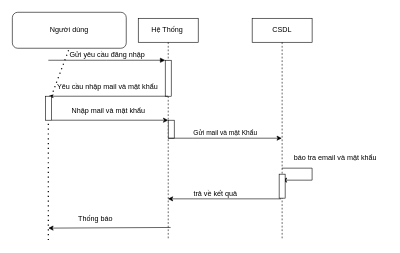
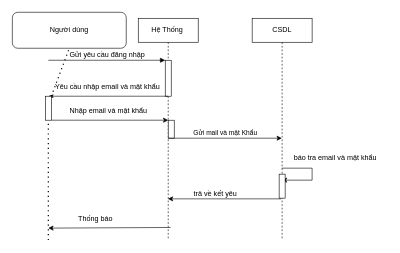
- <mxCell id="13" value="&lt;font style=&quot;font-size: 12px;&quot;&gt;Yêu cầu nhập mail và mật khẩu&amp;nbsp;&lt;/font&gt;" style="text;html=1;align=center;verticalAlign=middle;resizable=0;points=[];autosize=1;strokeColor=none;fillColor=none;" vertex="1" parent="1"><mxGeometry x="80" y="130" width="200" height="30" as="geometry" /></mxCell>
+ <mxCell id="13" value="&lt;font style=&quot;font-size: 12px;&quot;&gt;Yêu cầu nhập email và mật khẩu&amp;nbsp;&lt;/font&gt;" style="text;html=1;align=center;verticalAlign=middle;resizable=0;points=[];autosize=1;strokeColor=none;fillColor=none;" vertex="1" parent="1"><mxGeometry x="80" y="130" width="200" height="30" as="geometry" /></mxCell>
- <mxCell id="15" value="Nhập mail và mật khẩu" style="text;html=1;align=center;verticalAlign=middle;resizable=0;points=[];autosize=1;strokeColor=none;fillColor=none;" vertex="1" parent="1"><mxGeometry x="105" y="170" width="150" height="30" as="geometry" /></mxCell>
+ <mxCell id="15" value="Nhập email và mật khẩu" style="text;html=1;align=center;verticalAlign=middle;resizable=0;points=[];autosize=1;strokeColor=none;fillColor=none;" vertex="1" parent="1"><mxGeometry x="105" y="170" width="150" height="30" as="geometry" /></mxCell>
- <mxCell id="20" value="trả về kết quả&amp;nbsp;" style="text;html=1;align=center;verticalAlign=middle;resizable=0;points=[];autosize=1;strokeColor=none;fillColor=none;" vertex="1" parent="1"><mxGeometry x="310" y="308" width="100" height="30" as="geometry" /></mxCell>
+ <mxCell id="20" value="trả về kết yêu&amp;nbsp;" style="text;html=1;align=center;verticalAlign=middle;resizable=0;points=[];autosize=1;strokeColor=none;fillColor=none;" vertex="1" parent="1"><mxGeometry x="310" y="308" width="100" height="30" as="geometry" /></mxCell>
